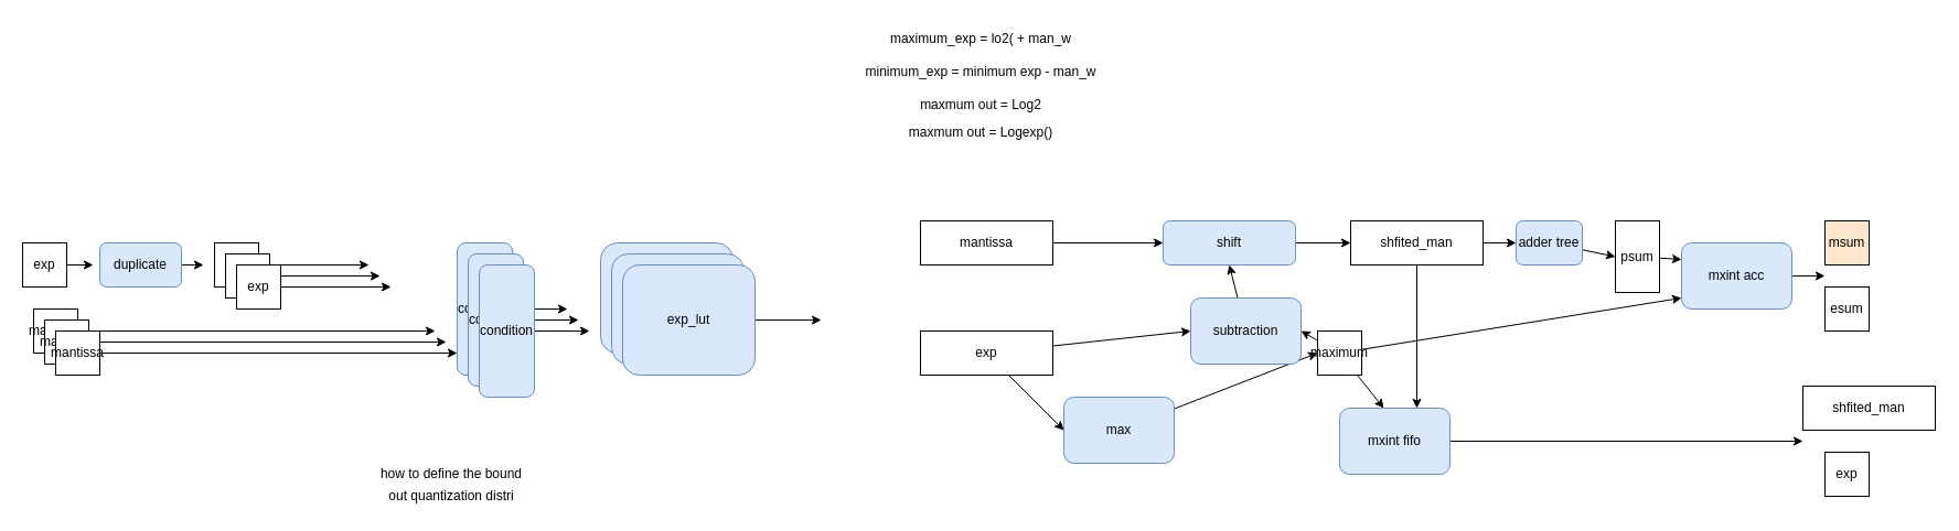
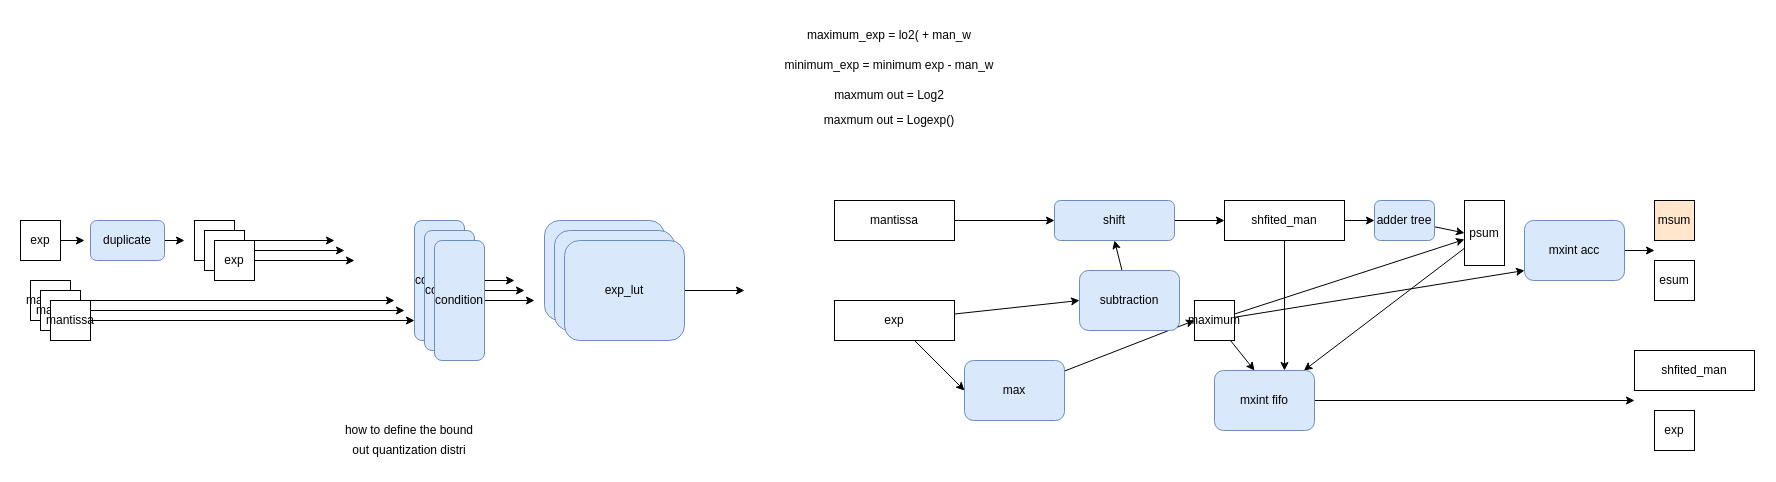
- <mxCell id="31" style="edgeStyle=none;html=1;entryX=0;entryY=0.25;entryDx=0;entryDy=0;" parent="1" source="32" target="34" edge="1"><mxGeometry relative="1" as="geometry" /></mxCell>
+ <mxCell id="31" style="edgeStyle=none;html=1;" parent="1" source="32" target="37" edge="1"><mxGeometry relative="1" as="geometry" /></mxCell>
- <mxCell id="24" style="edgeStyle=none;html=1;entryX=1;entryY=0.5;entryDx=0;entryDy=0;" parent="1" source="25" target="19" edge="1"><mxGeometry relative="1" as="geometry" /></mxCell>
+ <mxCell id="24" style="edgeStyle=none;html=1;" parent="1" source="25" target="32" edge="1"><mxGeometry relative="1" as="geometry" /></mxCell>
